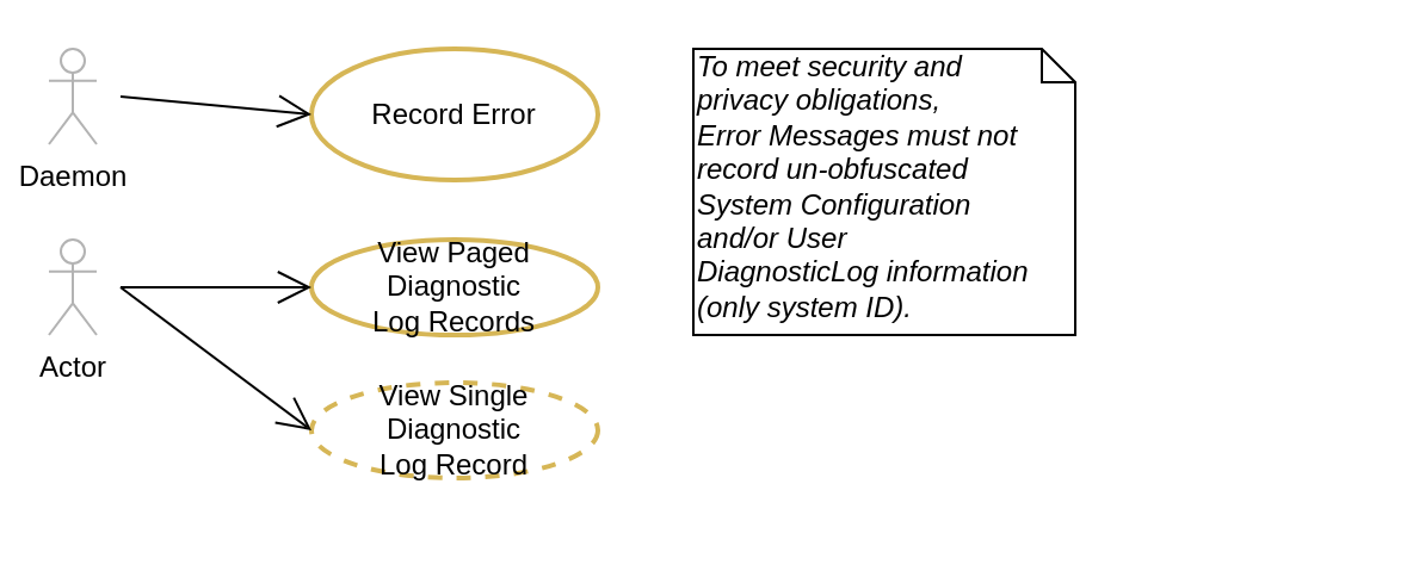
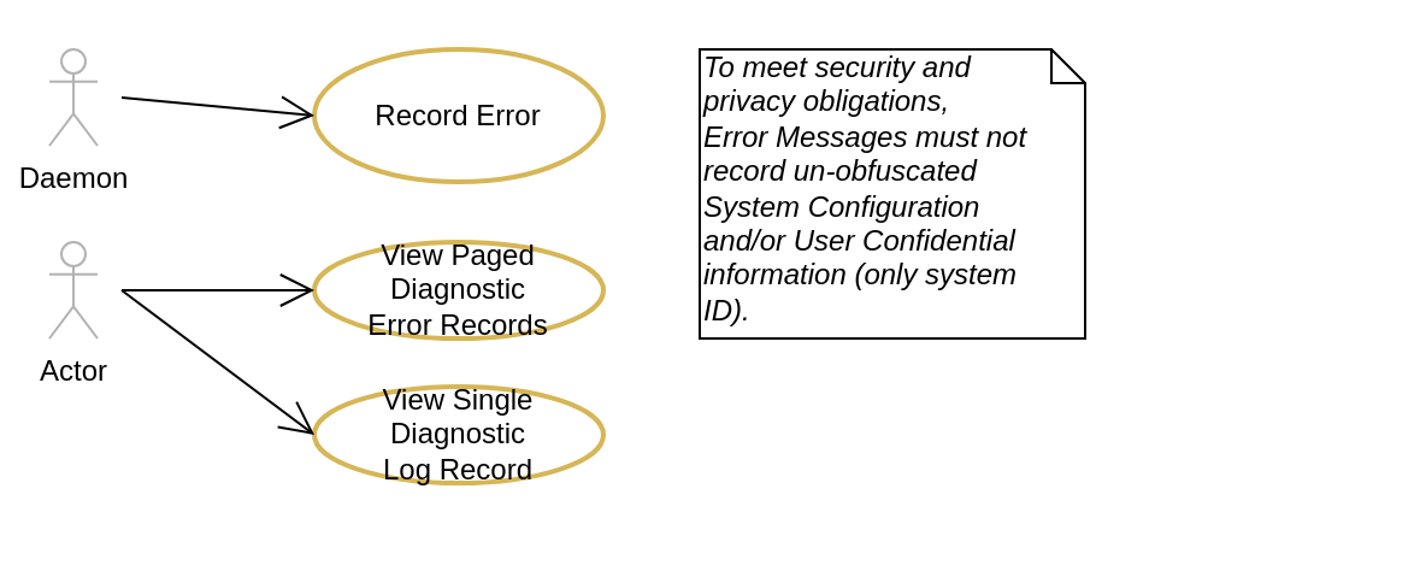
- <mxCell id="11" value="To meet security and privacy obligations, &lt;br&gt;Error Messages must not record un-obfuscated System Configuration and/or User DiagnosticLog information (only system ID)." style="shape=note;whiteSpace=wrap;html=1;size=14;verticalAlign=top;align=left;spacingTop=-6;strokeWidth=1;fontSize=12;fontStyle=2;spacingRight=16;" vertex="1" parent="10"><mxGeometry x="290" y="20" width="160" height="120" as="geometry" /></mxCell>
+ <mxCell id="11" value="To meet security and privacy obligations, &lt;br&gt;Error Messages must not record un-obfuscated System Configuration and/or User Confidential information (only system ID)." style="shape=note;whiteSpace=wrap;html=1;size=14;verticalAlign=top;align=left;spacingTop=-6;strokeWidth=1;fontSize=12;fontStyle=2;spacingRight=16;" vertex="1" parent="10"><mxGeometry x="290" y="20" width="160" height="120" as="geometry" /></mxCell>
- <mxCell id="3" value="View Paged Diagnostic&lt;br style=&quot;font-size: 12px&quot;&gt;Log Records" style="ellipse;whiteSpace=wrap;html=1;shadow=0;glass=0;comic=0;strokeColor=#d6b656;strokeWidth=2;fillColor=none;fontSize=12;align=center;" vertex="1" parent="1"><mxGeometry x="130" y="100" width="120" height="40" as="geometry" /></mxCell>
+ <mxCell id="3" value="View Paged Diagnostic&lt;br style=&quot;font-size: 12px&quot;&gt;Error Records" style="ellipse;whiteSpace=wrap;html=1;shadow=0;glass=0;comic=0;strokeColor=#d6b656;strokeWidth=2;fillColor=none;fontSize=12;align=center;" vertex="1" parent="1"><mxGeometry x="130" y="100" width="120" height="40" as="geometry" /></mxCell>
- <mxCell id="8" value="View Single Diagnostic&lt;br style=&quot;font-size: 12px&quot;&gt;Log Record" style="ellipse;whiteSpace=wrap;html=1;shadow=0;glass=0;comic=0;strokeColor=#d6b656;strokeWidth=2;fillColor=none;fontSize=12;align=center;dashed=1;" vertex="1" parent="1"><mxGeometry x="130" y="160" width="120" height="40" as="geometry" /></mxCell>
+ <mxCell id="8" value="View Single Diagnostic&lt;br style=&quot;font-size: 12px&quot;&gt;Log Record" style="ellipse;whiteSpace=wrap;html=1;shadow=0;glass=0;comic=0;strokeColor=#d6b656;strokeWidth=2;fillColor=none;fontSize=12;align=center;" vertex="1" parent="1"><mxGeometry x="130" y="160" width="120" height="40" as="geometry" /></mxCell>
